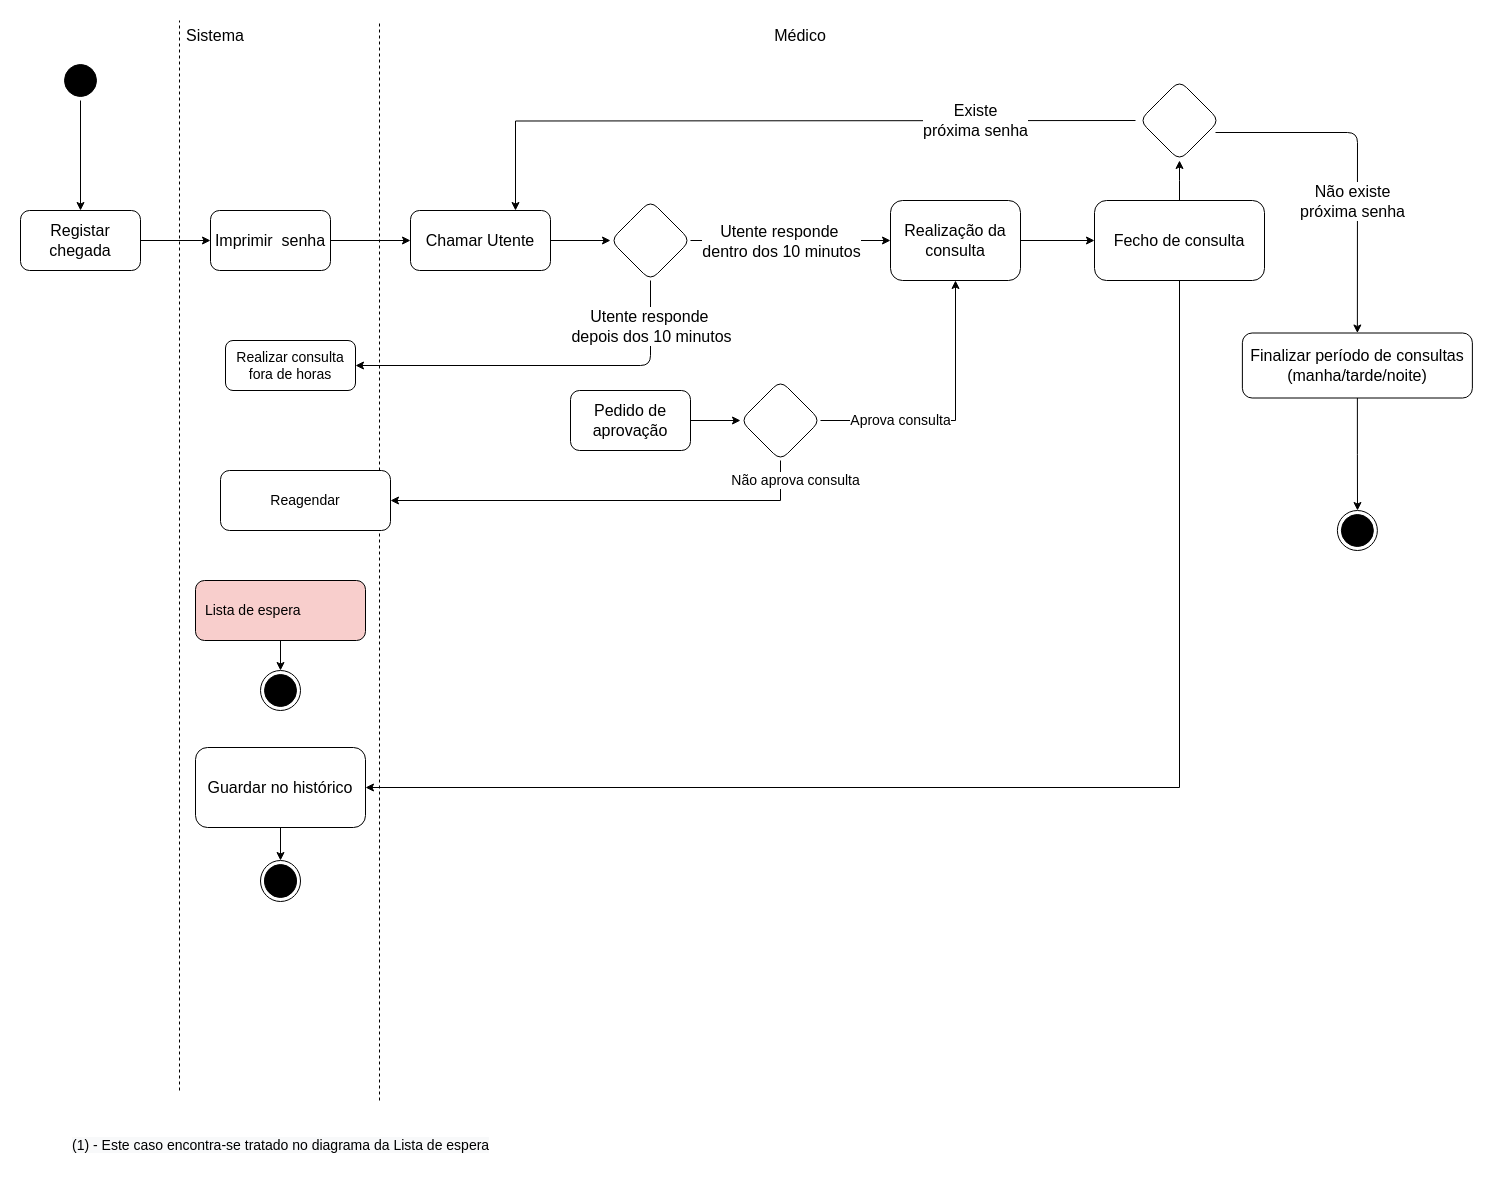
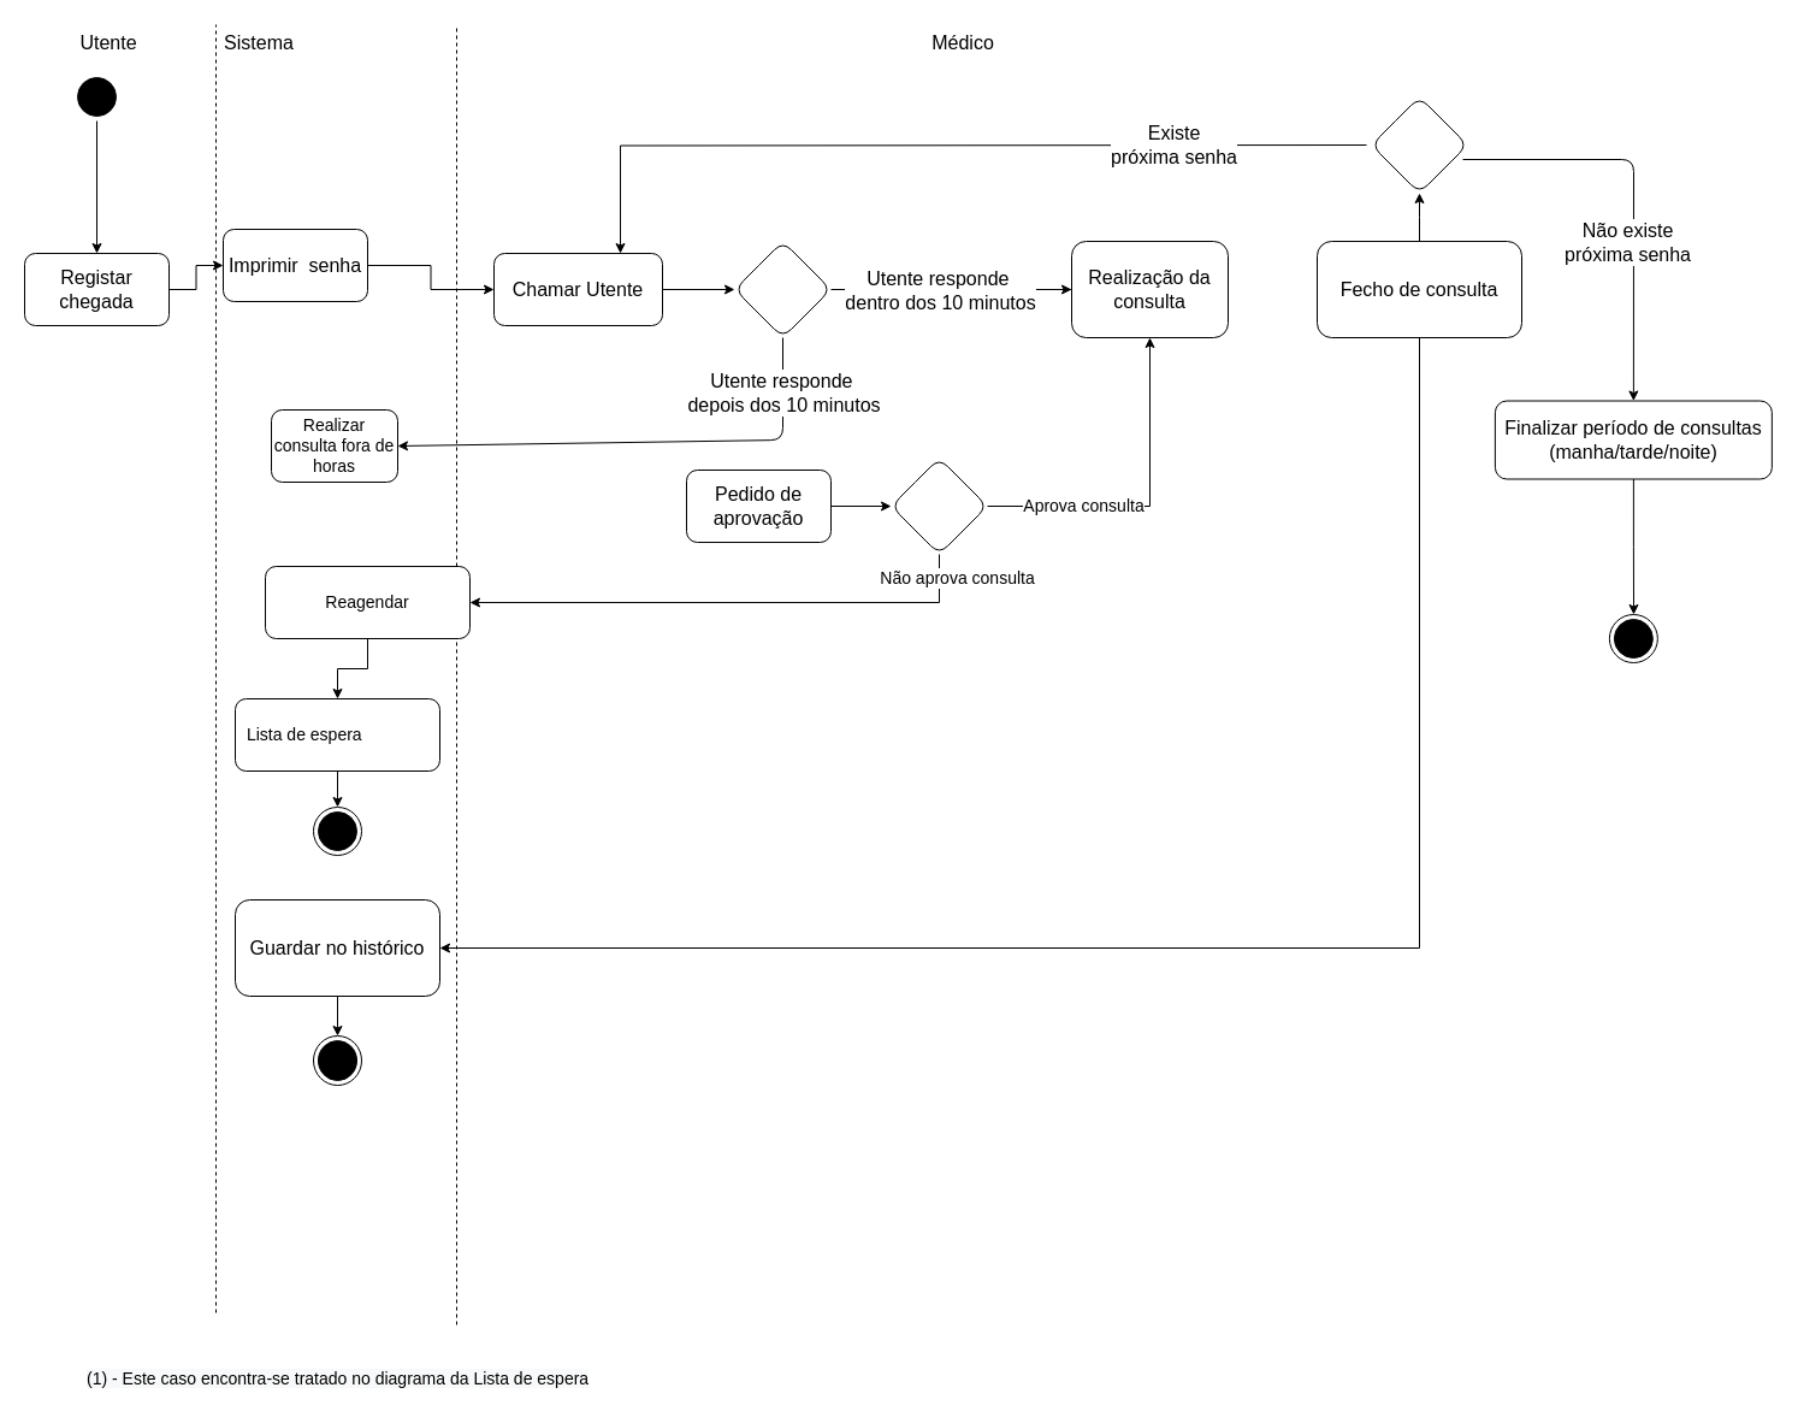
+ <mxCell id="3" value="Utente" style="text;html=1;strokeColor=none;fillColor=none;align=center;verticalAlign=middle;whiteSpace=wrap;rounded=0;fontSize=16;" parent="1" vertex="1"><mxGeometry x="60" y="20" width="60" height="30" as="geometry" /></mxCell>
- <mxCell id="11" value="Imprimir&amp;nbsp; senha" style="whiteSpace=wrap;html=1;rounded=1;fontSize=16;" parent="1" vertex="1"><mxGeometry x="210" y="210" width="120" height="60" as="geometry" /></mxCell>
+ <mxCell id="11" value="Imprimir&amp;nbsp; senha" style="whiteSpace=wrap;html=1;rounded=1;fontSize=16;" parent="1" vertex="1"><mxGeometry x="185" y="190" width="120" height="60" as="geometry" /></mxCell>
- <mxCell id="33" style="edgeStyle=orthogonalEdgeStyle;rounded=0;orthogonalLoop=1;jettySize=auto;html=1;entryX=0;entryY=0.5;entryDx=0;entryDy=0;" parent="1" source="34" target="17" edge="1"><mxGeometry relative="1" as="geometry" /></mxCell>
+ <mxCell id="33" style="edgeStyle=orthogonalEdgeStyle;rounded=0;orthogonalLoop=1;jettySize=auto;html=1;" parent="1" source="34" target="35" edge="1"><mxGeometry relative="1" as="geometry" /></mxCell>
- <mxCell id="24" value="Realizar consulta fora de horas" style="whiteSpace=wrap;html=1;rounded=1;fontSize=14;" parent="1" vertex="1"><mxGeometry x="225" y="340" width="130" height="50" as="geometry" /></mxCell>
+ <mxCell id="24" value="Realizar consulta fora de horas" style="whiteSpace=wrap;html=1;rounded=1;fontSize=14;" parent="1" vertex="1"><mxGeometry x="225" y="340" width="105" height="60" as="geometry" /></mxCell>
+ <mxCell id="42" style="edgeStyle=orthogonalEdgeStyle;rounded=0;orthogonalLoop=1;jettySize=auto;html=1;entryX=0.5;entryY=0;entryDx=0;entryDy=0;fontSize=14;" parent="1" source="43" target="48" edge="1"><mxGeometry relative="1" as="geometry" /></mxCell>
- <mxCell id="48" value="Lista de espera&amp;nbsp; &amp;nbsp; &amp;nbsp; &amp;nbsp; &amp;nbsp; &amp;nbsp; &amp;nbsp;&amp;nbsp;" style="rounded=1;whiteSpace=wrap;html=1;fontSize=14;fillColor=#f8cecc;" parent="1" vertex="1"><mxGeometry x="195" y="580" width="170" height="60" as="geometry" /></mxCell>
+ <mxCell id="48" value="Lista de espera&amp;nbsp; &amp;nbsp; &amp;nbsp; &amp;nbsp; &amp;nbsp; &amp;nbsp; &amp;nbsp;&amp;nbsp;" style="rounded=1;whiteSpace=wrap;html=1;fontSize=14;" parent="1" vertex="1"><mxGeometry x="195" y="580" width="170" height="60" as="geometry" /></mxCell>
